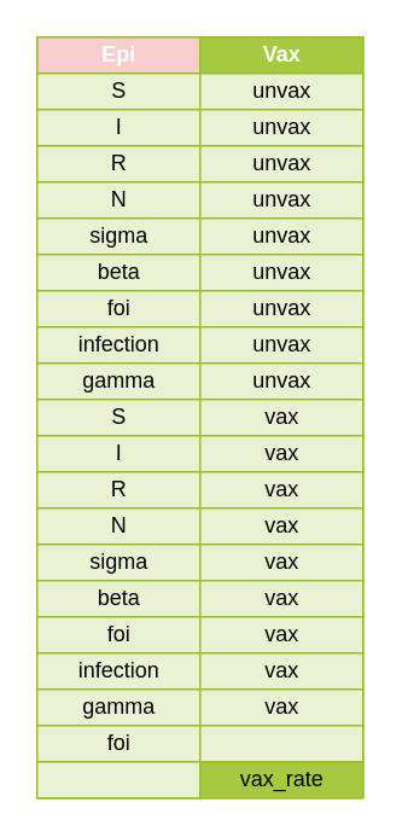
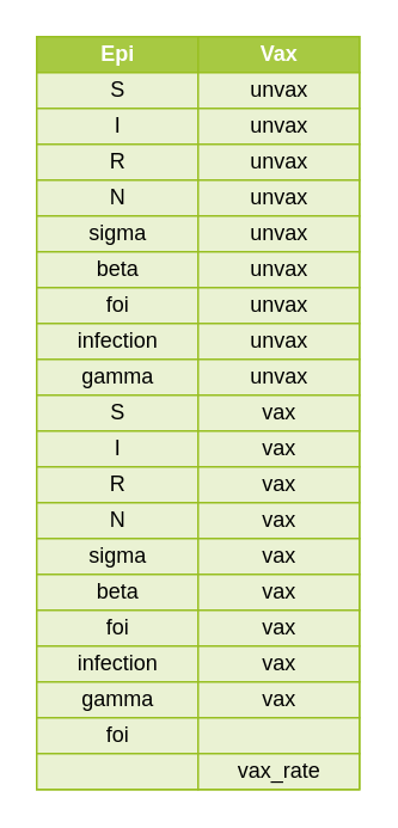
- <mxCell id="4" value="Epi" style="connectable=0;recursiveResize=0;strokeColor=inherit;fillColor=#f8cecc;align=center;fontStyle=1;fontColor=#ffffff;html=1;" parent="3" vertex="1"><mxGeometry width="90" height="20" as="geometry"><mxRectangle width="90" height="20" as="alternateBounds" /></mxGeometry></mxCell>
+ <mxCell id="4" value="Epi" style="connectable=0;recursiveResize=0;strokeColor=inherit;fillColor=#A7C942;align=center;fontStyle=1;fontColor=#ffffff;html=1;" parent="3" vertex="1"><mxGeometry width="90" height="20" as="geometry"><mxRectangle width="90" height="20" as="alternateBounds" /></mxGeometry></mxCell>
- <mxCell id="65" value="vax_rate" style="connectable=0;recursiveResize=0;strokeColor=inherit;fillColor=#a7c942;align=center;fontStyle=0;fontColor=030303;html=1;" parent="63" vertex="1"><mxGeometry x="90" width="90" height="20" as="geometry"><mxRectangle width="90" height="20" as="alternateBounds" /></mxGeometry></mxCell>
+ <mxCell id="65" value="vax_rate" style="connectable=0;recursiveResize=0;strokeColor=inherit;fillColor=#EAF2D3;align=center;fontStyle=0;fontColor=030303;html=1;" parent="63" vertex="1"><mxGeometry x="90" width="90" height="20" as="geometry"><mxRectangle width="90" height="20" as="alternateBounds" /></mxGeometry></mxCell>
